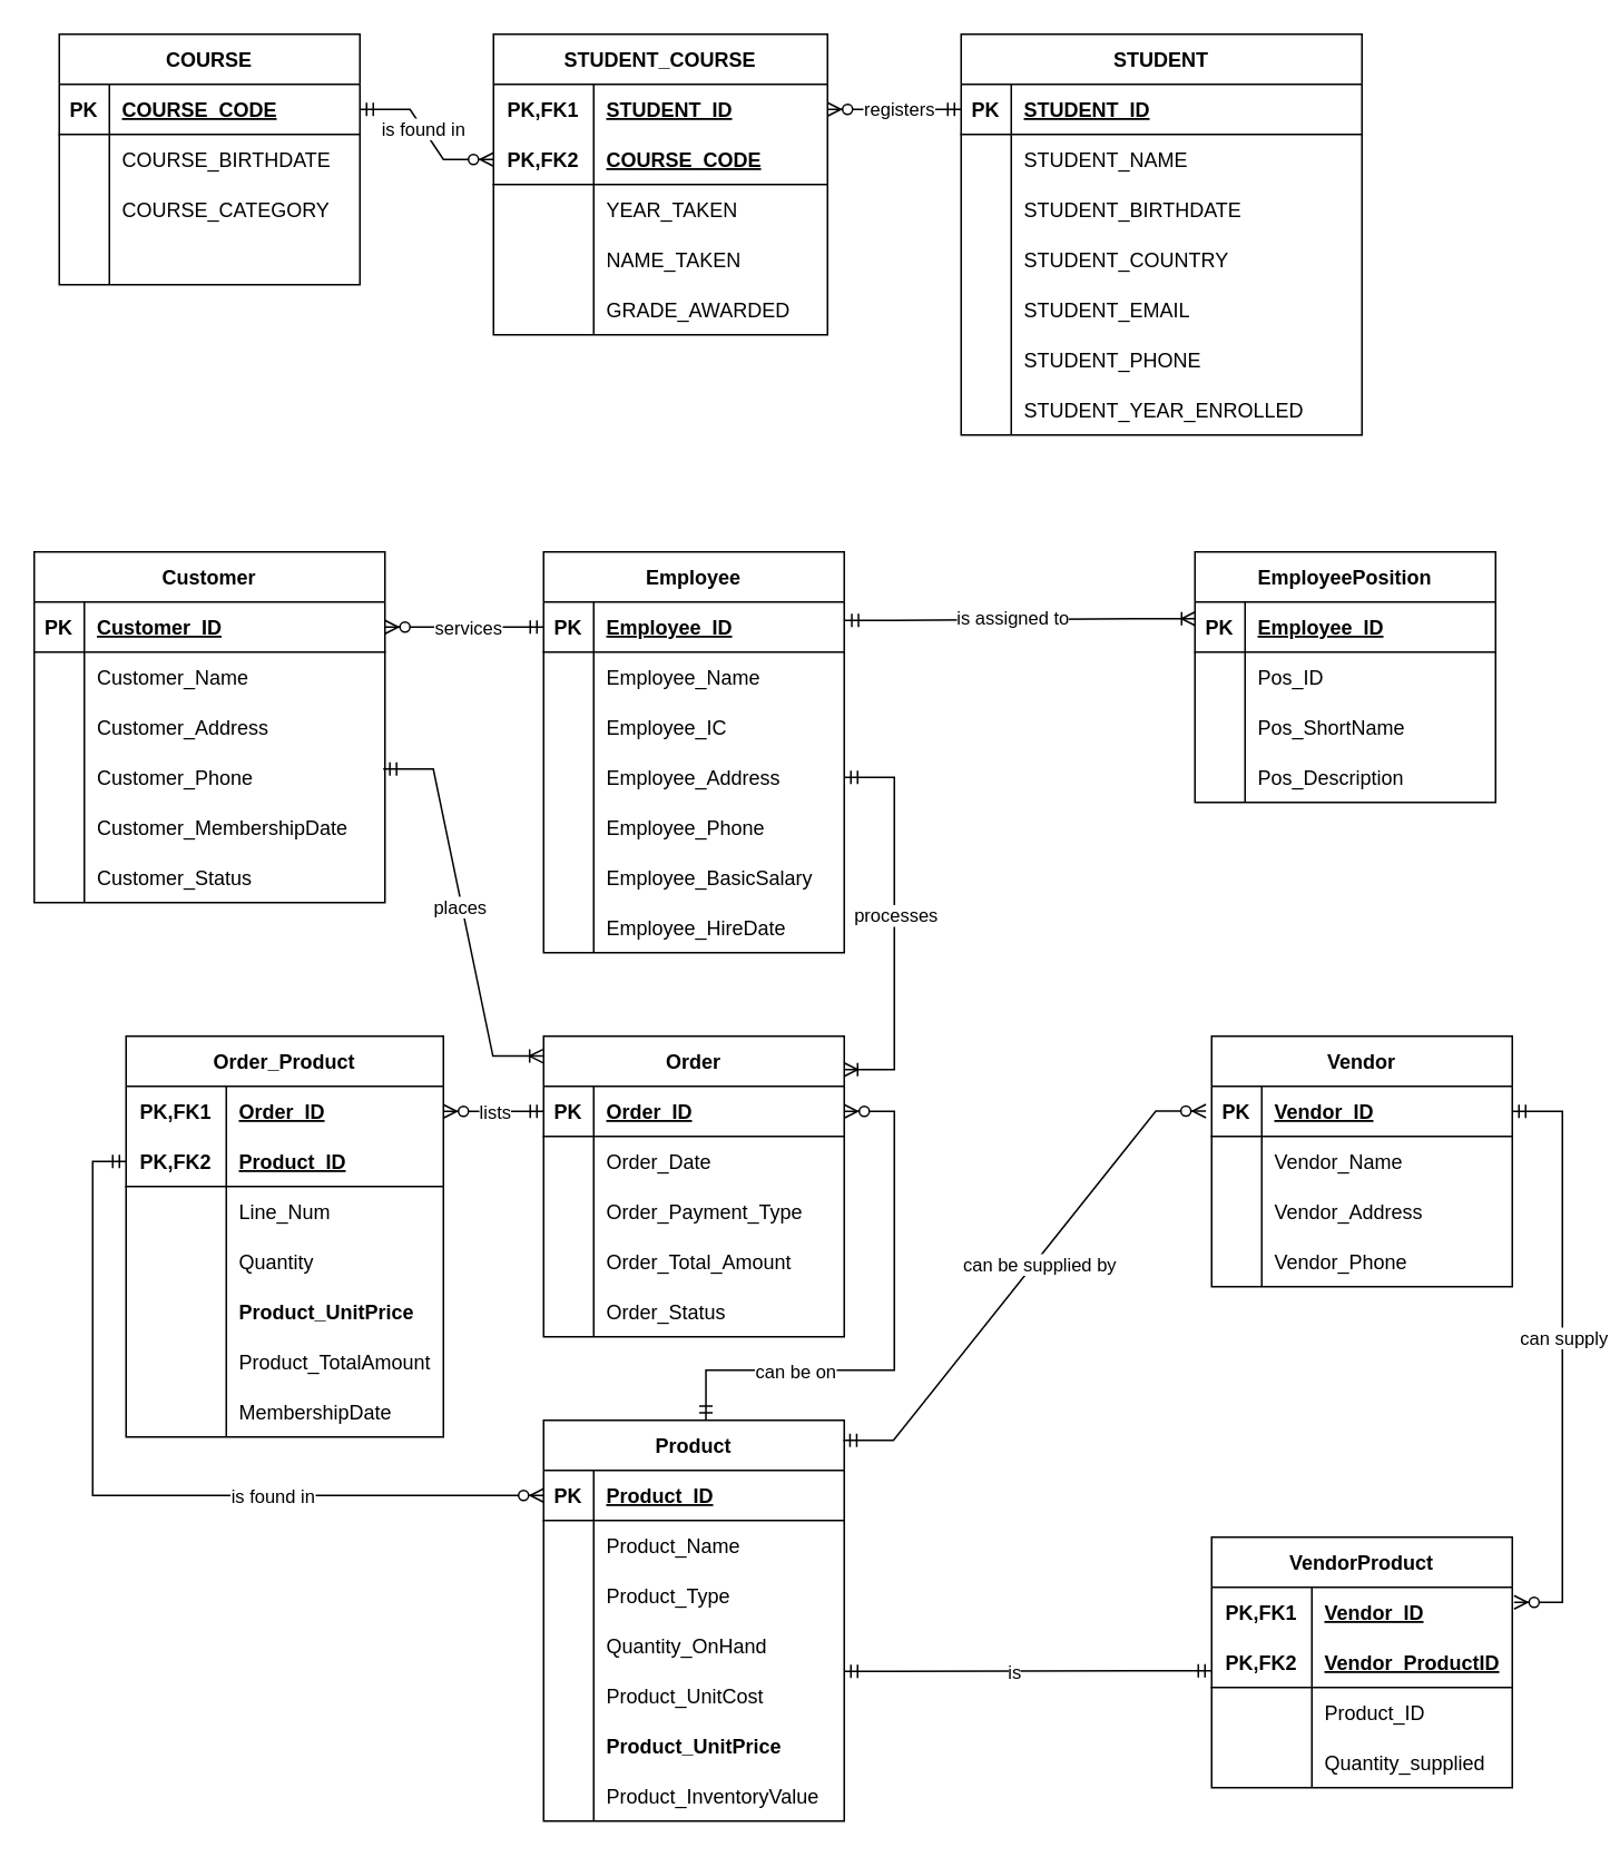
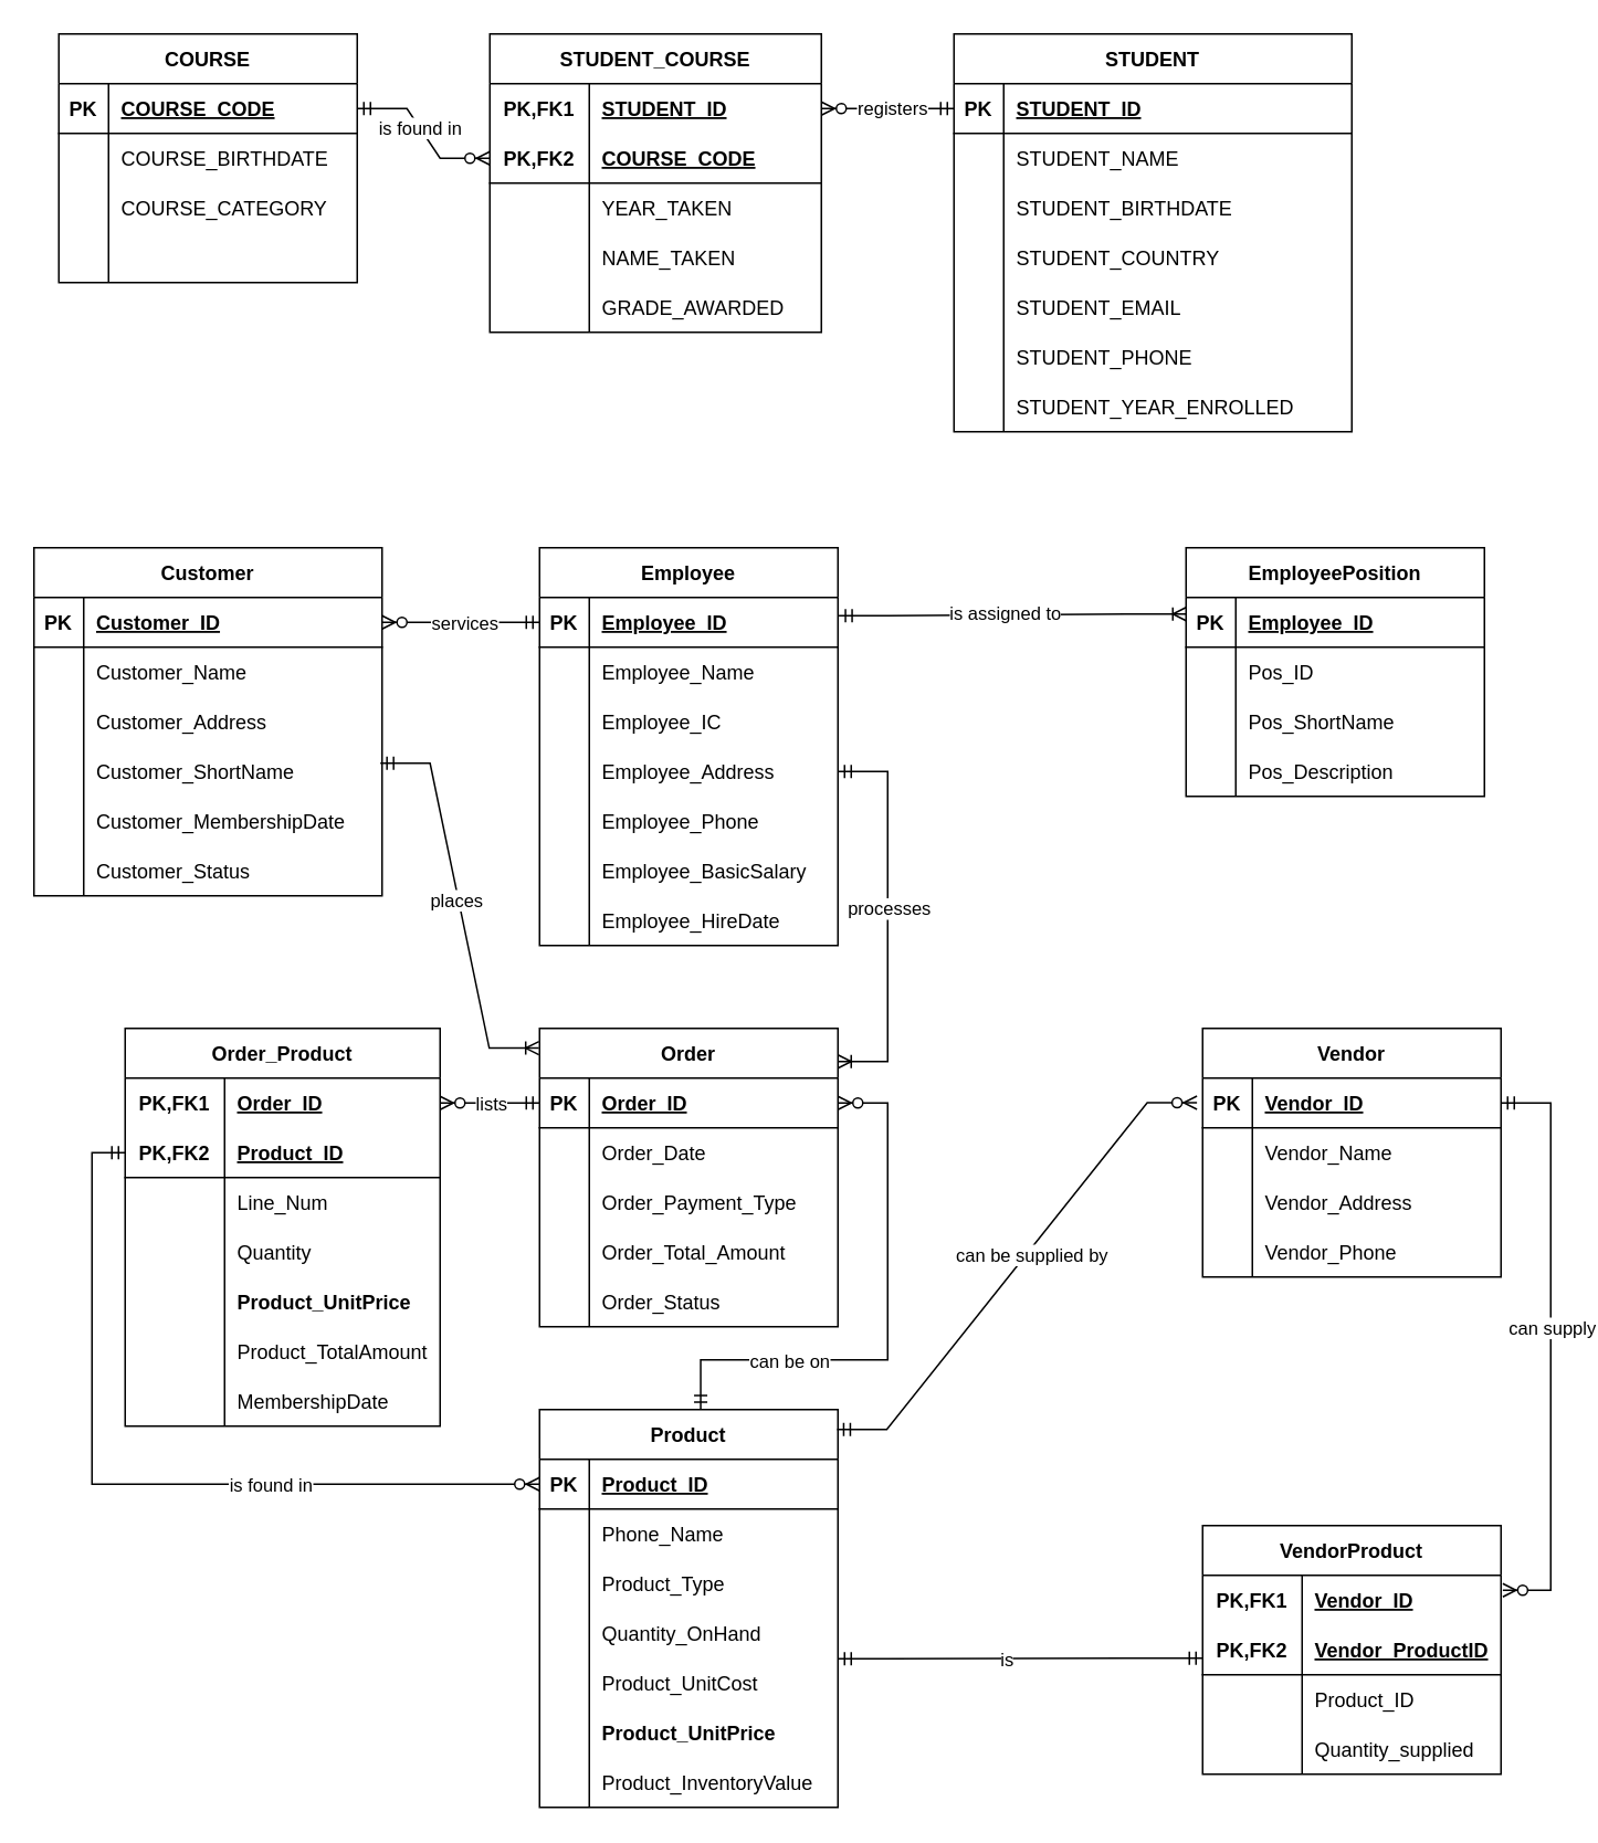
- <mxCell id="104" value="Customer_Phone" style="shape=partialRectangle;connectable=0;fillColor=none;top=0;left=0;bottom=0;right=0;align=left;spacingLeft=6;overflow=hidden;" parent="102" vertex="1"><mxGeometry x="30" width="180" height="30" as="geometry"><mxRectangle width="180" height="30" as="alternateBounds" /></mxGeometry></mxCell>
+ <mxCell id="104" value="Customer_ShortName" style="shape=partialRectangle;connectable=0;fillColor=none;top=0;left=0;bottom=0;right=0;align=left;spacingLeft=6;overflow=hidden;" parent="102" vertex="1"><mxGeometry x="30" width="180" height="30" as="geometry"><mxRectangle width="180" height="30" as="alternateBounds" /></mxGeometry></mxCell>
- <mxCell id="157" value="Product_Name" style="shape=partialRectangle;connectable=0;fillColor=none;top=0;left=0;bottom=0;right=0;align=left;spacingLeft=6;overflow=hidden;" parent="155" vertex="1"><mxGeometry x="30" width="150" height="30" as="geometry"><mxRectangle width="150" height="30" as="alternateBounds" /></mxGeometry></mxCell>
+ <mxCell id="157" value="Phone_Name" style="shape=partialRectangle;connectable=0;fillColor=none;top=0;left=0;bottom=0;right=0;align=left;spacingLeft=6;overflow=hidden;" parent="155" vertex="1"><mxGeometry x="30" width="150" height="30" as="geometry"><mxRectangle width="150" height="30" as="alternateBounds" /></mxGeometry></mxCell>
